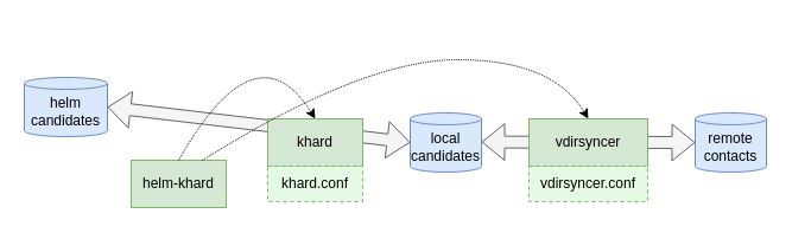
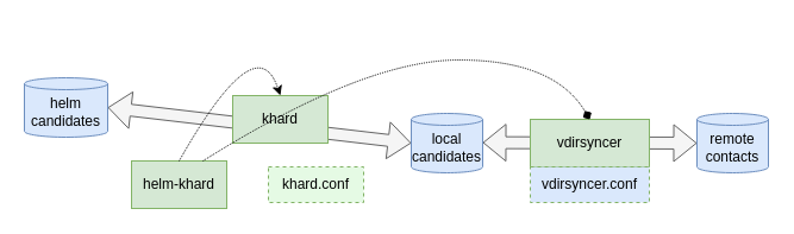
- <mxCell id="10" value="" style="curved=1;endArrow=classic;html=1;rounded=0;entryX=0.5;entryY=0;entryDx=0;entryDy=0;exitX=0.75;exitY=0;exitDx=0;exitDy=0;dashed=1;dashPattern=1 1;" edge="1" parent="1" source="4" target="7"><mxGeometry width="50" height="50" relative="1" as="geometry"><mxPoint x="155" y="110" as="sourcePoint" /><mxPoint x="275" y="110" as="targetPoint" /><Array as="points"><mxPoint x="305" y="50" /><mxPoint x="465" y="50" /></Array></mxGeometry></mxCell>
+ <mxCell id="10" value="" style="curved=1;endArrow=diamond;html=1;rounded=0;entryX=0.5;entryY=0;entryDx=0;entryDy=0;exitX=0.75;exitY=0;exitDx=0;exitDy=0;dashed=1;dashPattern=1 1;" edge="1" parent="1" source="4" target="7"><mxGeometry width="50" height="50" relative="1" as="geometry"><mxPoint x="155" y="110" as="sourcePoint" /><mxPoint x="275" y="110" as="targetPoint" /><Array as="points"><mxPoint x="305" y="50" /><mxPoint x="465" y="50" /></Array></mxGeometry></mxCell>
- <mxCell id="6" value="khard" style="rounded=0;whiteSpace=wrap;html=1;fillColor=#d5e8d4;strokeColor=#82b366;" vertex="1" parent="1"><mxGeometry x="225" y="100" width="80" height="40" as="geometry" /></mxCell>
+ <mxCell id="6" value="khard" style="rounded=0;whiteSpace=wrap;html=1;fillColor=#d5e8d4;strokeColor=#82b366;" vertex="1" parent="1"><mxGeometry x="195" y="80" width="80" height="40" as="geometry" /></mxCell>
- <mxCell id="13" value="vdirsyncer.conf" style="rounded=0;whiteSpace=wrap;html=1;fillColor=#E5FAE4;strokeColor=#82b366;dashed=1;" vertex="1" parent="1"><mxGeometry x="445" y="140" width="100" height="30" as="geometry" /></mxCell>
+ <mxCell id="13" value="vdirsyncer.conf" style="rounded=0;whiteSpace=wrap;html=1;fillColor=#dae8fc;strokeColor=#82b366;dashed=1;" vertex="1" parent="1"><mxGeometry x="445" y="140" width="100" height="30" as="geometry" /></mxCell>
